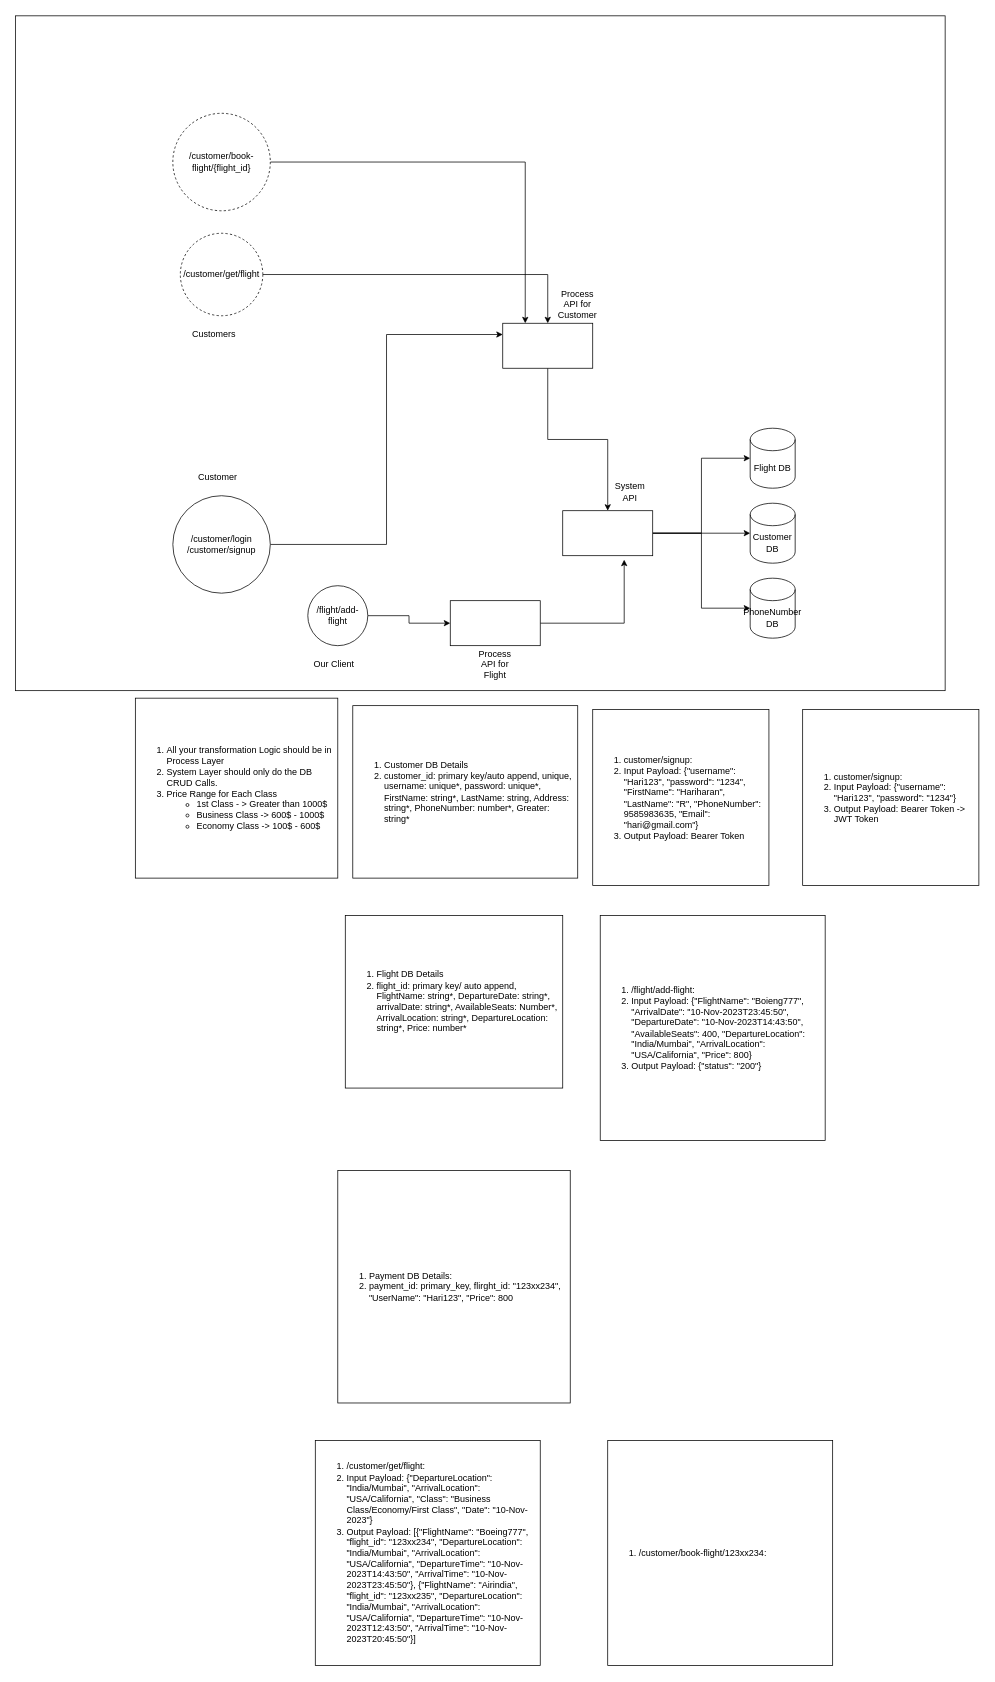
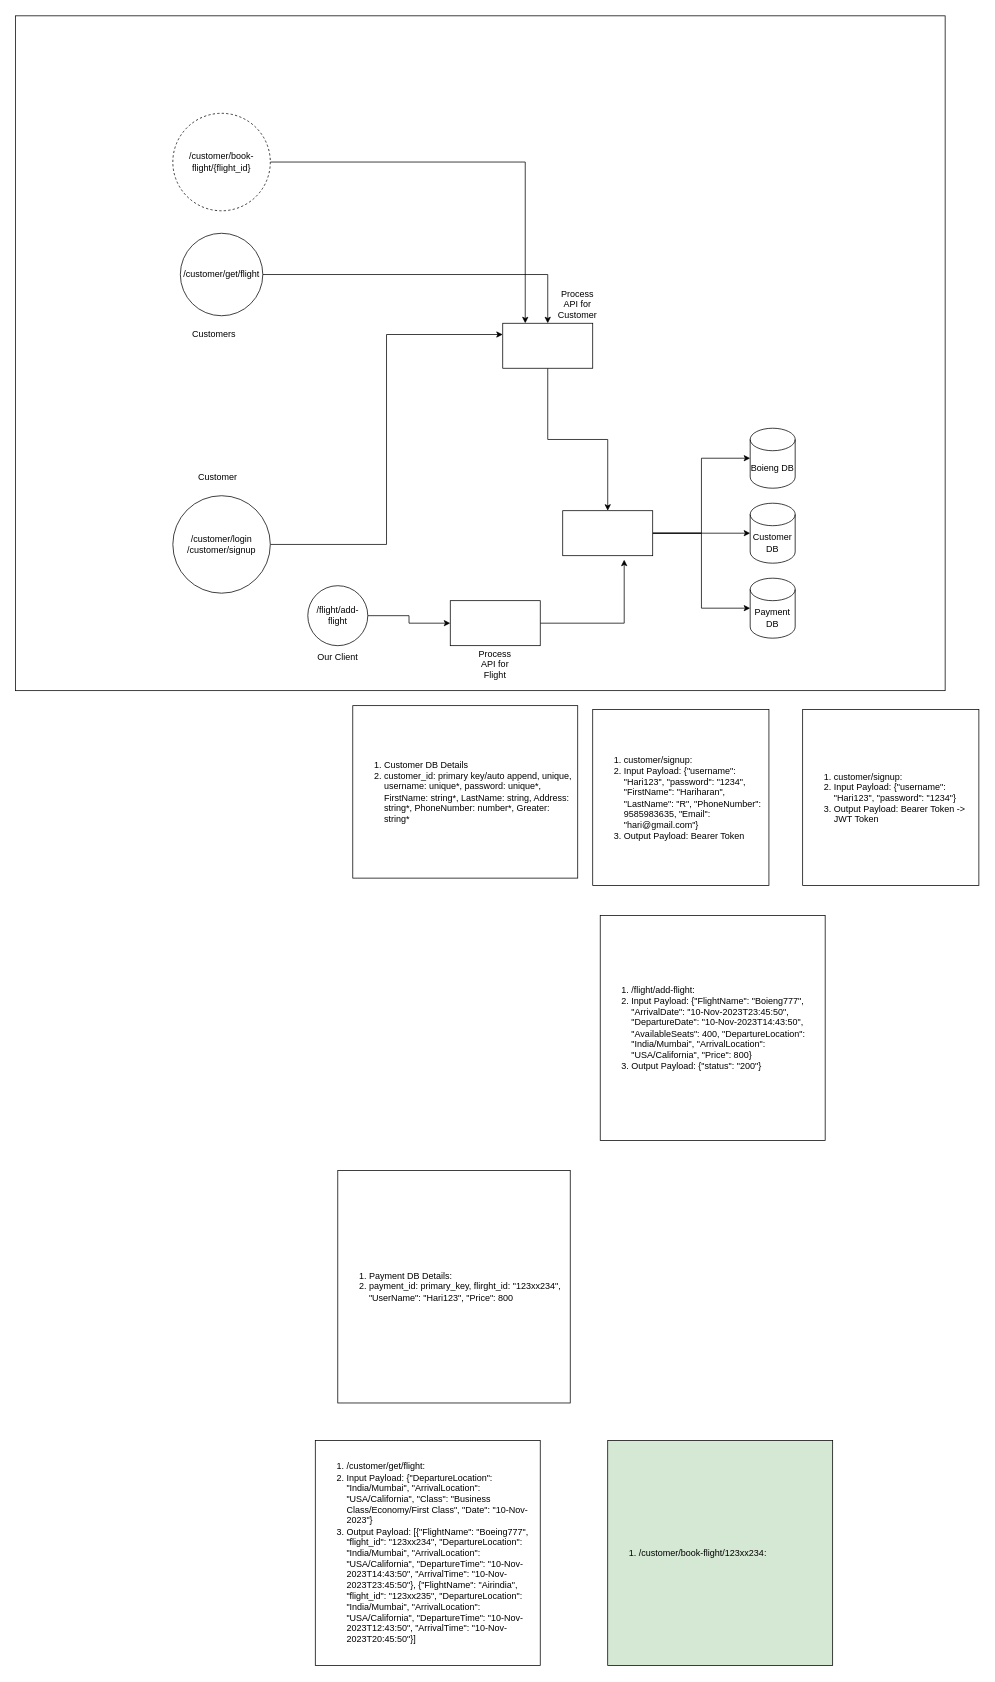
- <mxCell id="14" value="/customer/get/flight" style="ellipse;whiteSpace=wrap;html=1;aspect=fixed;dashed=1;" vertex="1" parent="1"><mxGeometry x="240" y="310" width="110" height="110" as="geometry" /></mxCell>
+ <mxCell id="14" value="/customer/get/flight" style="ellipse;whiteSpace=wrap;html=1;aspect=fixed;" vertex="1" parent="1"><mxGeometry x="240" y="310" width="110" height="110" as="geometry" /></mxCell>
- <mxCell id="3" value="Flight DB" style="shape=cylinder3;whiteSpace=wrap;html=1;boundedLbl=1;backgroundOutline=1;size=15;" vertex="1" parent="1"><mxGeometry x="1000" y="570" width="60" height="80" as="geometry" /></mxCell>
+ <mxCell id="3" value="Boieng DB" style="shape=cylinder3;whiteSpace=wrap;html=1;boundedLbl=1;backgroundOutline=1;size=15;" vertex="1" parent="1"><mxGeometry x="1000" y="570" width="60" height="80" as="geometry" /></mxCell>
- <mxCell id="18" value="System API" style="text;html=1;strokeColor=none;fillColor=none;align=center;verticalAlign=middle;whiteSpace=wrap;rounded=0;" vertex="1" parent="1"><mxGeometry x="810" y="640" width="60" height="30" as="geometry" /></mxCell>
- <mxCell id="5" value="PhoneNumber DB" style="shape=cylinder3;whiteSpace=wrap;html=1;boundedLbl=1;backgroundOutline=1;size=15;" vertex="1" parent="1"><mxGeometry x="1000" y="770" width="60" height="80" as="geometry" /></mxCell>
+ <mxCell id="5" value="Payment DB" style="shape=cylinder3;whiteSpace=wrap;html=1;boundedLbl=1;backgroundOutline=1;size=15;" vertex="1" parent="1"><mxGeometry x="1000" y="770" width="60" height="80" as="geometry" /></mxCell>
- <mxCell id="25" value="Our Client" style="text;html=1;strokeColor=none;fillColor=none;align=center;verticalAlign=middle;whiteSpace=wrap;rounded=0;" vertex="1" parent="1"><mxGeometry x="415" y="870" width="60" height="30" as="geometry" /></mxCell>
+ <mxCell id="25" value="Our Client" style="text;html=1;strokeColor=none;fillColor=none;align=center;verticalAlign=middle;whiteSpace=wrap;rounded=0;" vertex="1" parent="1"><mxGeometry x="420" y="860" width="60" height="30" as="geometry" /></mxCell>
- <mxCell id="20" value="&lt;ol&gt;&lt;li&gt;All your transformation Logic should be in Process Layer&lt;/li&gt;&lt;li&gt;System Layer should only do the DB CRUD Calls.&lt;/li&gt;&lt;li&gt;Price Range for Each Class&lt;/li&gt;&lt;ul&gt;&lt;li&gt;1st Class - &amp;gt; Greater than 1000$&lt;/li&gt;&lt;li&gt;Business Class -&amp;gt; 600$ - 1000$&lt;/li&gt;&lt;li&gt;Economy Class -&amp;gt; 100$ - 600$&lt;/li&gt;&lt;/ul&gt;&lt;/ol&gt;" style="rounded=0;whiteSpace=wrap;html=1;align=left;" vertex="1" parent="1"><mxGeometry x="180" y="930" width="270" height="240" as="geometry" /></mxCell>
- <mxCell id="21" value="&lt;ol&gt;&lt;li&gt;Flight DB Details&lt;/li&gt;&lt;li&gt;flight_id: primary key/ auto append, FlightName: string*, DepartureDate: string*, arrivalDate: string*, AvailableSeats: Number*, ArrivalLocation: string*, DepartureLocation: string*, Price: number*&lt;/li&gt;&lt;/ol&gt;" style="rounded=0;whiteSpace=wrap;html=1;align=left;" vertex="1" parent="1"><mxGeometry x="460" y="1220" width="290" height="230" as="geometry" /></mxCell>
- <mxCell id="34" value="&lt;ol&gt;&lt;li&gt;/customer/book-flight/123xx234:&lt;/li&gt;&lt;/ol&gt;" style="whiteSpace=wrap;html=1;aspect=fixed;align=left;" vertex="1" parent="1"><mxGeometry x="810" y="1920" width="300" height="300" as="geometry" /></mxCell>
+ <mxCell id="34" value="&lt;ol&gt;&lt;li&gt;/customer/book-flight/123xx234:&lt;/li&gt;&lt;/ol&gt;" style="whiteSpace=wrap;html=1;aspect=fixed;align=left;fillColor=#d5e8d4;" vertex="1" parent="1"><mxGeometry x="810" y="1920" width="300" height="300" as="geometry" /></mxCell>
